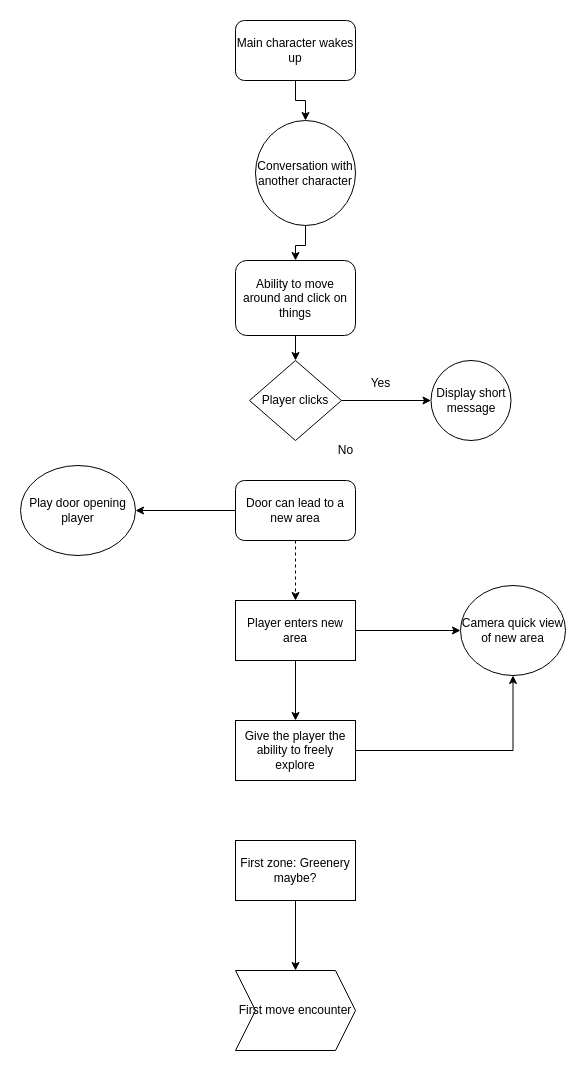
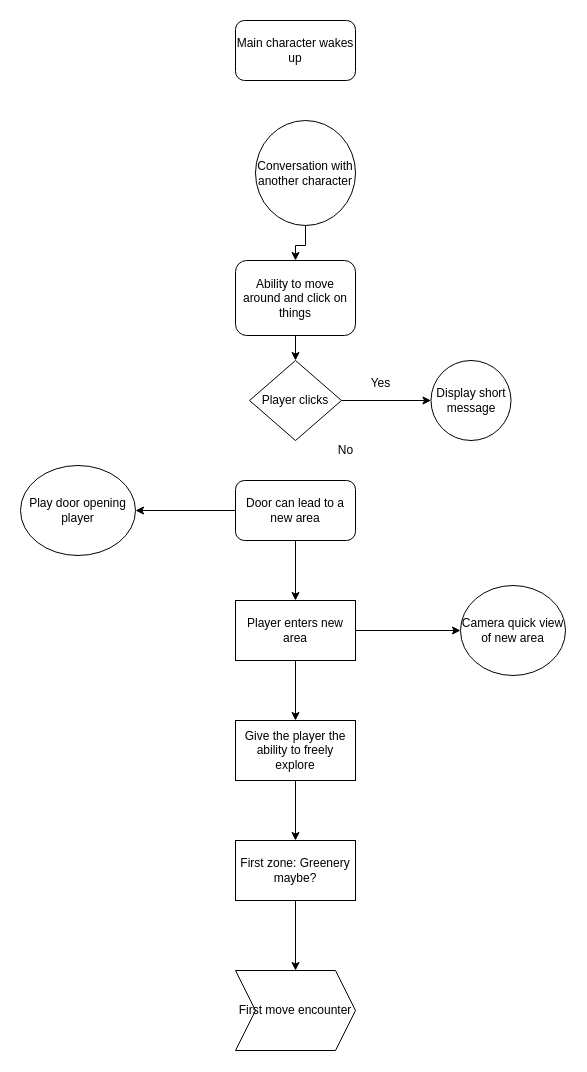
- <mxCell id="2" value="" style="edgeStyle=orthogonalEdgeStyle;rounded=0;orthogonalLoop=1;jettySize=auto;html=1;" parent="1" source="3" target="5" edge="1"><mxGeometry relative="1" as="geometry" /></mxCell>
- <mxCell id="13" value="" style="edgeStyle=orthogonalEdgeStyle;rounded=0;orthogonalLoop=1;jettySize=auto;html=1;dashed=1;" parent="1" source="14" target="19" edge="1"><mxGeometry relative="1" as="geometry" /></mxCell>
+ <mxCell id="13" value="" style="edgeStyle=orthogonalEdgeStyle;rounded=0;orthogonalLoop=1;jettySize=auto;html=1;" parent="1" source="14" target="19" edge="1"><mxGeometry relative="1" as="geometry" /></mxCell>
- <mxCell id="21" value="" style="edgeStyle=orthogonalEdgeStyle;rounded=0;orthogonalLoop=1;jettySize=auto;html=1;" parent="1" source="22" target="20" edge="1"><mxGeometry relative="1" as="geometry" /></mxCell>
+ <mxCell id="21" value="" style="edgeStyle=orthogonalEdgeStyle;rounded=0;orthogonalLoop=1;jettySize=auto;html=1;" parent="1" source="22" target="24" edge="1"><mxGeometry relative="1" as="geometry" /></mxCell>
